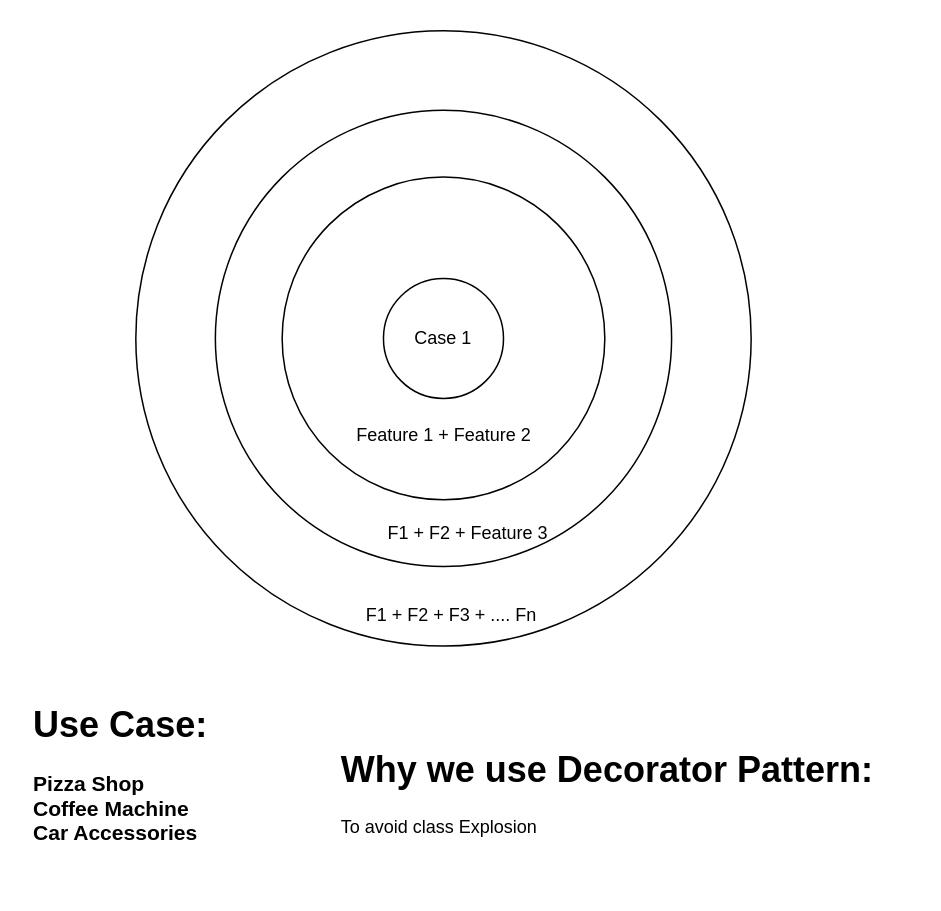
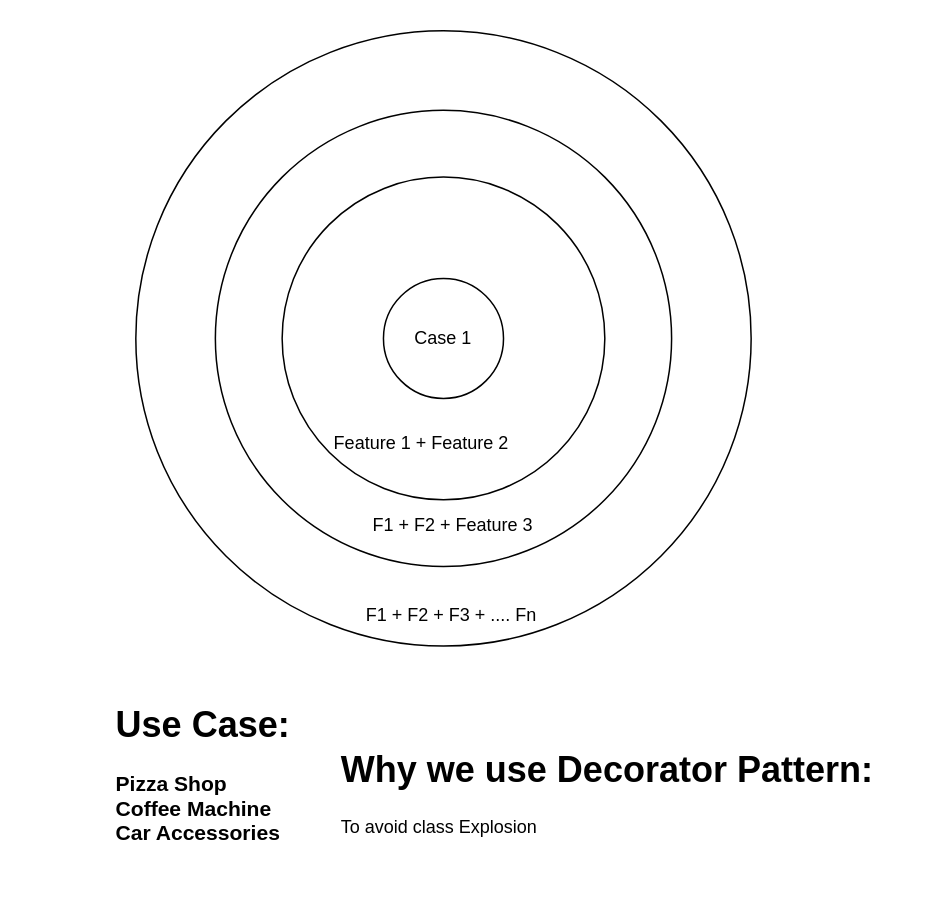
- <mxCell id="6" value="Feature 1 + Feature 2" style="text;html=1;align=center;verticalAlign=middle;resizable=0;points=[];autosize=1;strokeColor=none;fillColor=none;" vertex="1" parent="1"><mxGeometry x="225" y="275" width="140" height="30" as="geometry" /></mxCell>
+ <mxCell id="6" value="Feature 1 + Feature 2" style="text;html=1;align=center;verticalAlign=middle;resizable=0;points=[];autosize=1;strokeColor=none;fillColor=none;" vertex="1" parent="1"><mxGeometry x="210" y="280" width="140" height="30" as="geometry" /></mxCell>
- <mxCell id="7" value="F1 + F2 + Feature 3" style="text;html=1;align=center;verticalAlign=middle;resizable=0;points=[];autosize=1;strokeColor=none;fillColor=none;" vertex="1" parent="1"><mxGeometry x="246" y="340" width="130" height="30" as="geometry" /></mxCell>
+ <mxCell id="7" value="F1 + F2 + Feature 3" style="text;html=1;align=center;verticalAlign=middle;resizable=0;points=[];autosize=1;strokeColor=none;fillColor=none;" vertex="1" parent="1"><mxGeometry x="236" y="335" width="130" height="30" as="geometry" /></mxCell>
- <mxCell id="9" value="&lt;h1&gt;Use Case:&lt;/h1&gt;&lt;h3&gt;Pizza Shop&lt;br&gt;Coffee Machine&lt;br&gt;Car Accessories&lt;/h3&gt;" style="text;html=1;align=left;verticalAlign=middle;resizable=0;points=[];autosize=1;strokeColor=none;fillColor=none;" vertex="1" parent="1"><mxGeometry x="20" y="445" width="140" height="140" as="geometry" /></mxCell>
+ <mxCell id="9" value="&lt;h1&gt;Use Case:&lt;/h1&gt;&lt;h3&gt;Pizza Shop&lt;br&gt;Coffee Machine&lt;br&gt;Car Accessories&lt;/h3&gt;" style="text;html=1;align=left;verticalAlign=middle;resizable=0;points=[];autosize=1;strokeColor=none;fillColor=none;" vertex="1" parent="1"><mxGeometry x="75" y="445" width="140" height="140" as="geometry" /></mxCell>
